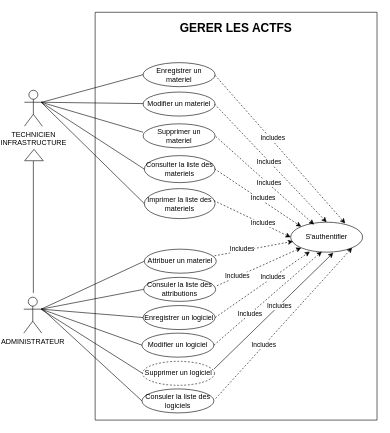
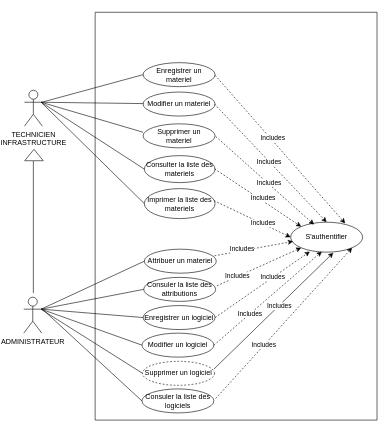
- <mxCell id="3" value="&lt;b&gt;&lt;font style=&quot;font-size: 20px;&quot;&gt;GERER LES ACTFS&lt;/font&gt;&lt;/b&gt;" style="text;html=1;strokeColor=none;fillColor=none;align=center;verticalAlign=middle;whiteSpace=wrap;rounded=0;" vertex="1" parent="2"><mxGeometry x="127" y="10" width="216" height="30" as="geometry" /></mxCell>
